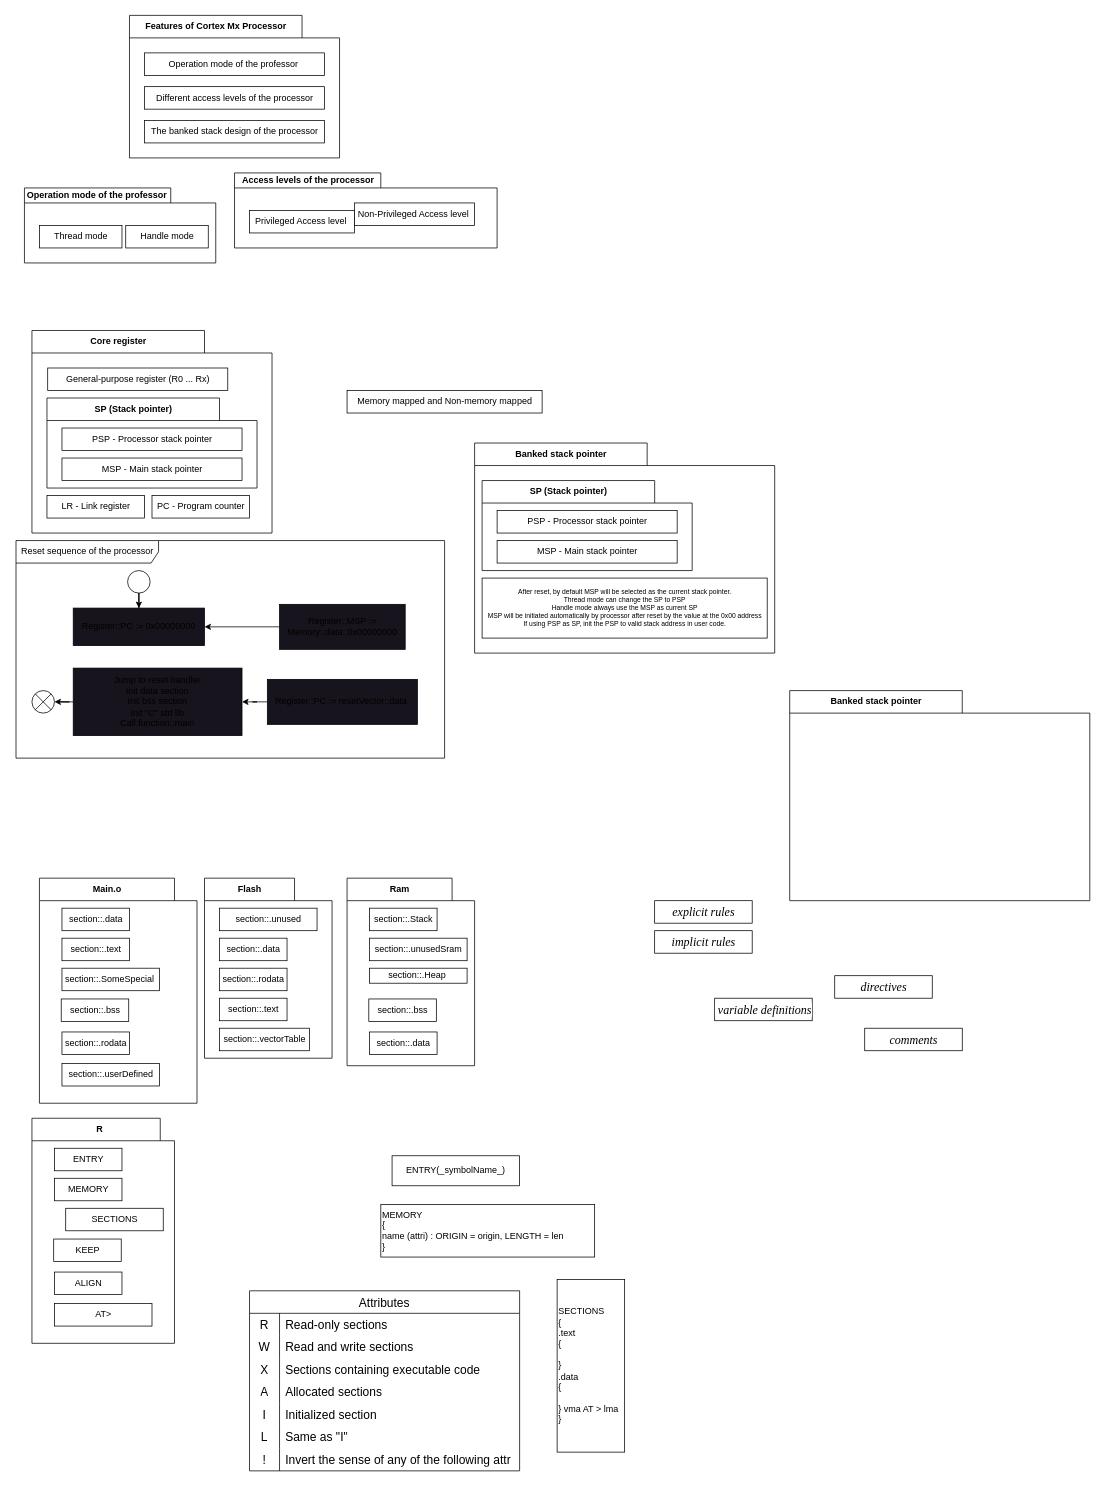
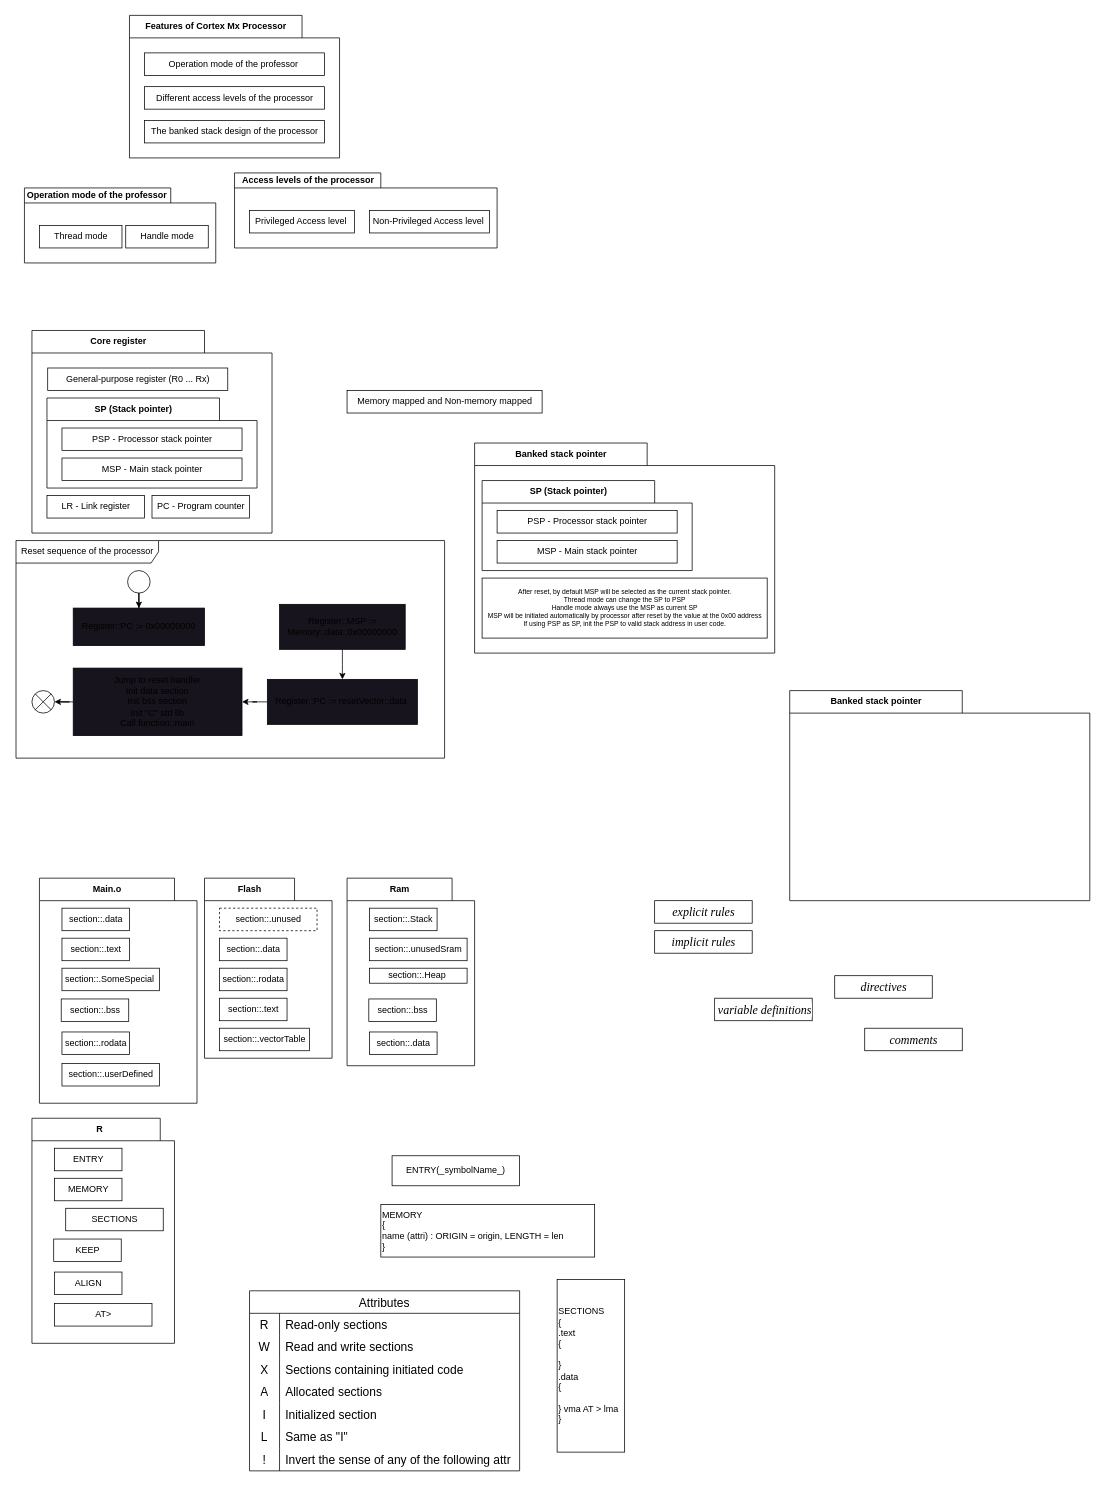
- <mxCell id="11" value="Non-Privileged Access level&amp;nbsp;" style="html=1;" parent="9" vertex="1"><mxGeometry x="160" y="40" width="160" height="30" as="geometry" /></mxCell>
+ <mxCell id="11" value="Non-Privileged Access level&amp;nbsp;" style="html=1;" parent="9" vertex="1"><mxGeometry x="180" y="50" width="160" height="30" as="geometry" /></mxCell>
- <mxCell id="24" value="" style="edgeStyle=orthogonalEdgeStyle;rounded=0;orthogonalLoop=1;jettySize=auto;html=1;" parent="1" source="25" target="23" edge="1"><mxGeometry relative="1" as="geometry" /></mxCell>
+ <mxCell id="24" value="" style="edgeStyle=orthogonalEdgeStyle;rounded=0;orthogonalLoop=1;jettySize=auto;html=1;" parent="1" source="25" target="27" edge="1"><mxGeometry relative="1" as="geometry" /></mxCell>
- <mxCell id="54" value="section::.unused" style="html=1;" parent="49" vertex="1"><mxGeometry x="20" y="40" width="130" height="30" as="geometry" /></mxCell>
+ <mxCell id="54" value="section::.unused" style="html=1;dashed=1;" parent="49" vertex="1"><mxGeometry x="20" y="40" width="130" height="30" as="geometry" /></mxCell>
- <mxCell id="73" value="Sections containing executable code" style="shape=partialRectangle;html=1;whiteSpace=wrap;connectable=0;fillColor=none;top=0;left=0;bottom=0;right=0;align=left;spacingLeft=6;overflow=hidden;strokeColor=inherit;fontSize=16;" parent="71" vertex="1"><mxGeometry x="40" width="320" height="30" as="geometry"><mxRectangle width="320" height="30" as="alternateBounds" /></mxGeometry></mxCell>
+ <mxCell id="73" value="Sections containing initiated code" style="shape=partialRectangle;html=1;whiteSpace=wrap;connectable=0;fillColor=none;top=0;left=0;bottom=0;right=0;align=left;spacingLeft=6;overflow=hidden;strokeColor=inherit;fontSize=16;" parent="71" vertex="1"><mxGeometry x="40" width="320" height="30" as="geometry"><mxRectangle width="320" height="30" as="alternateBounds" /></mxGeometry></mxCell>
